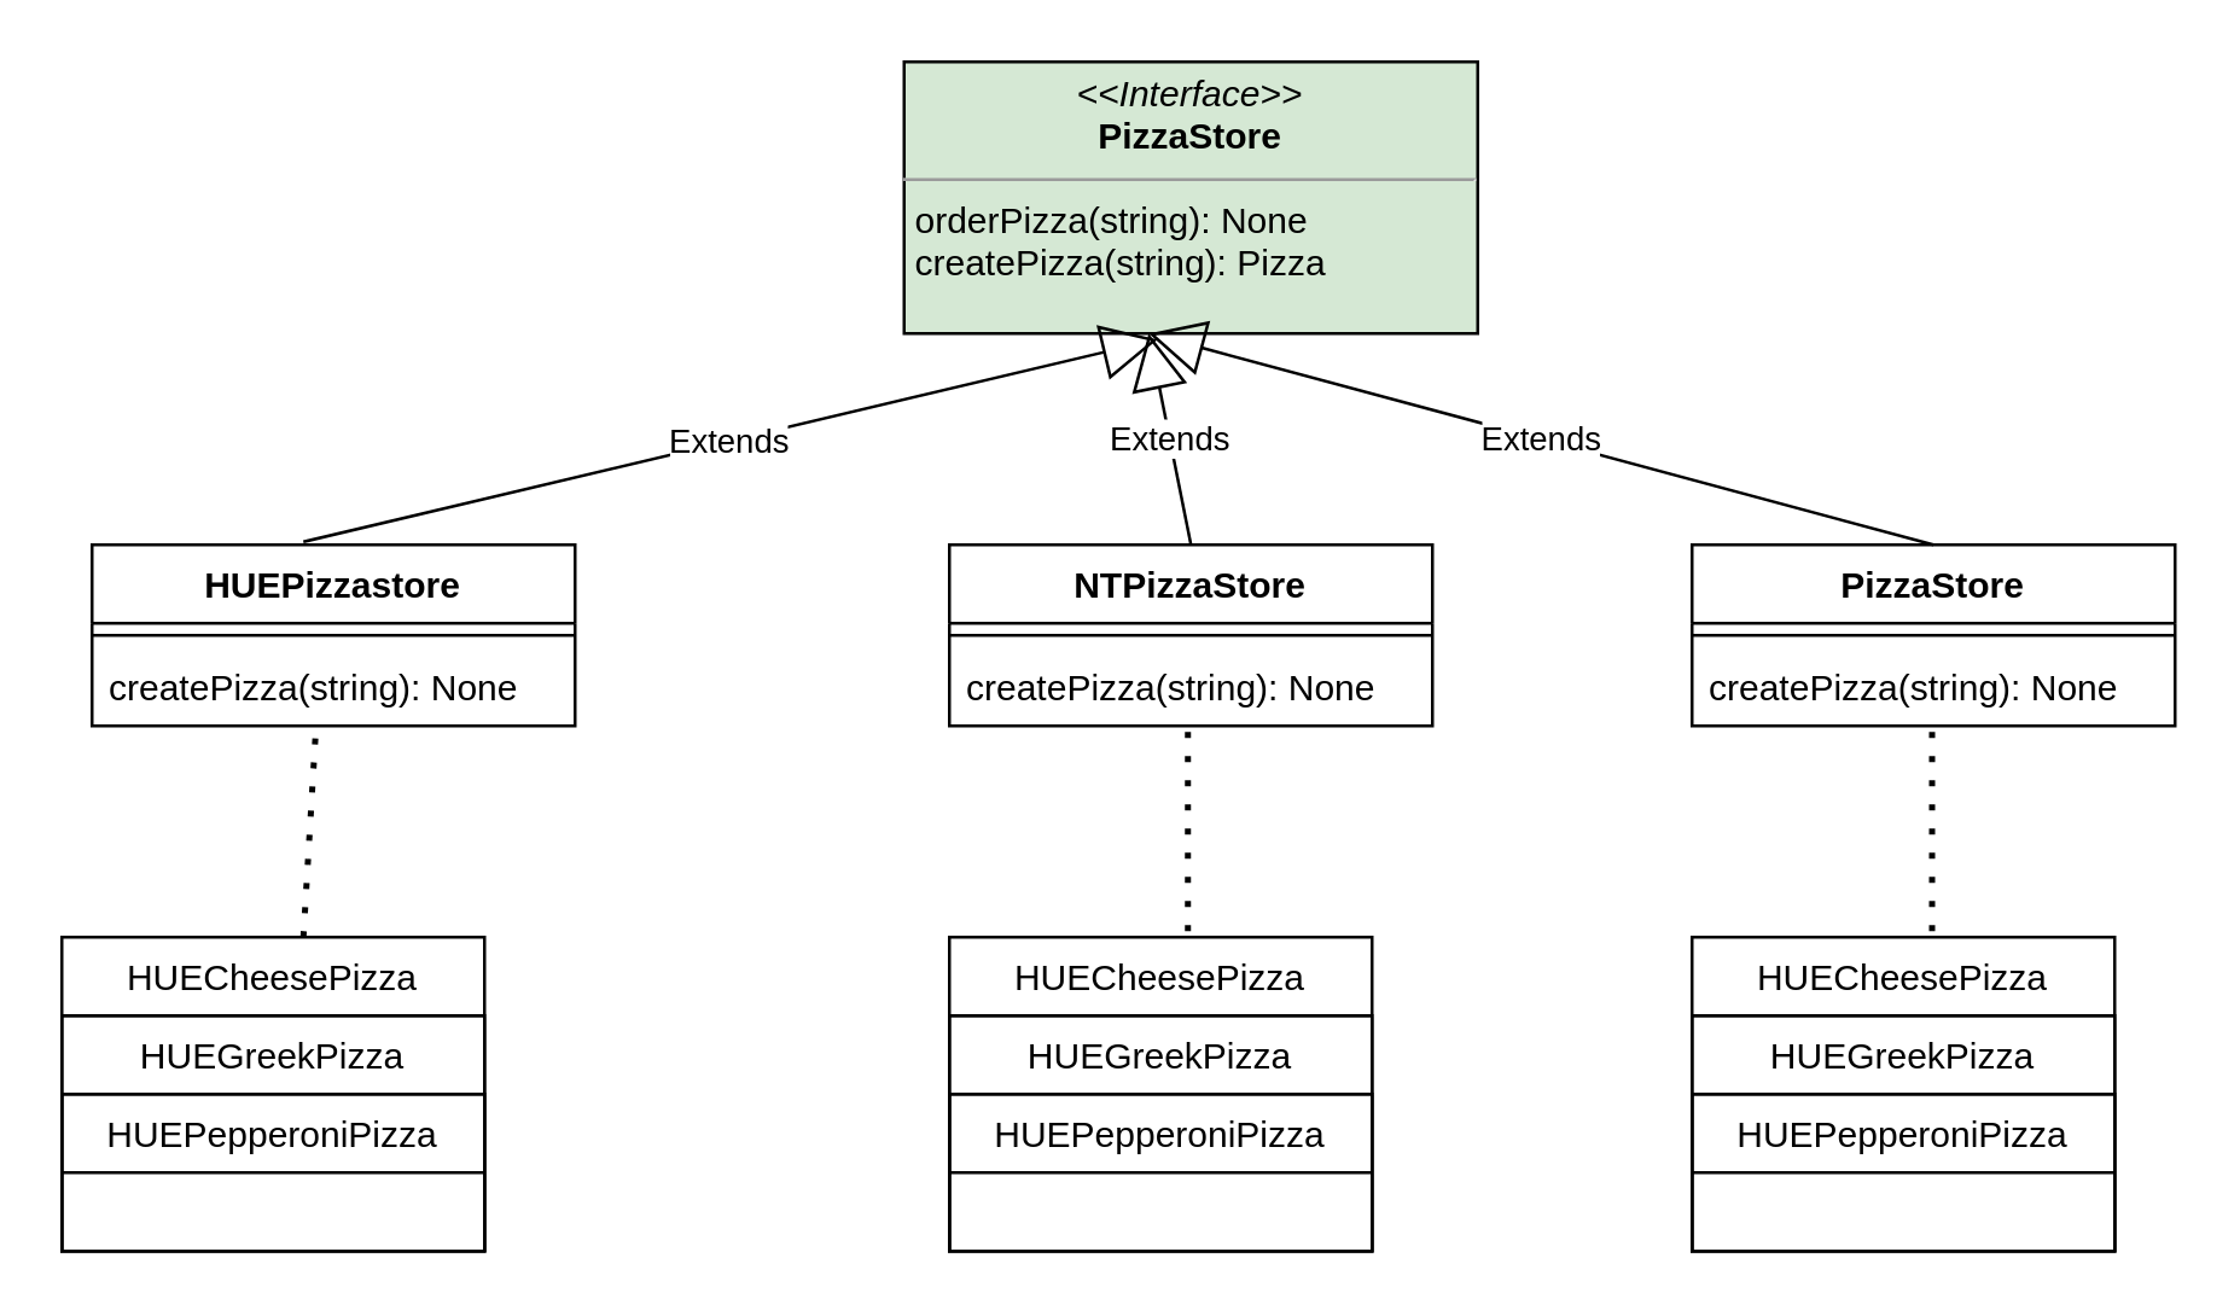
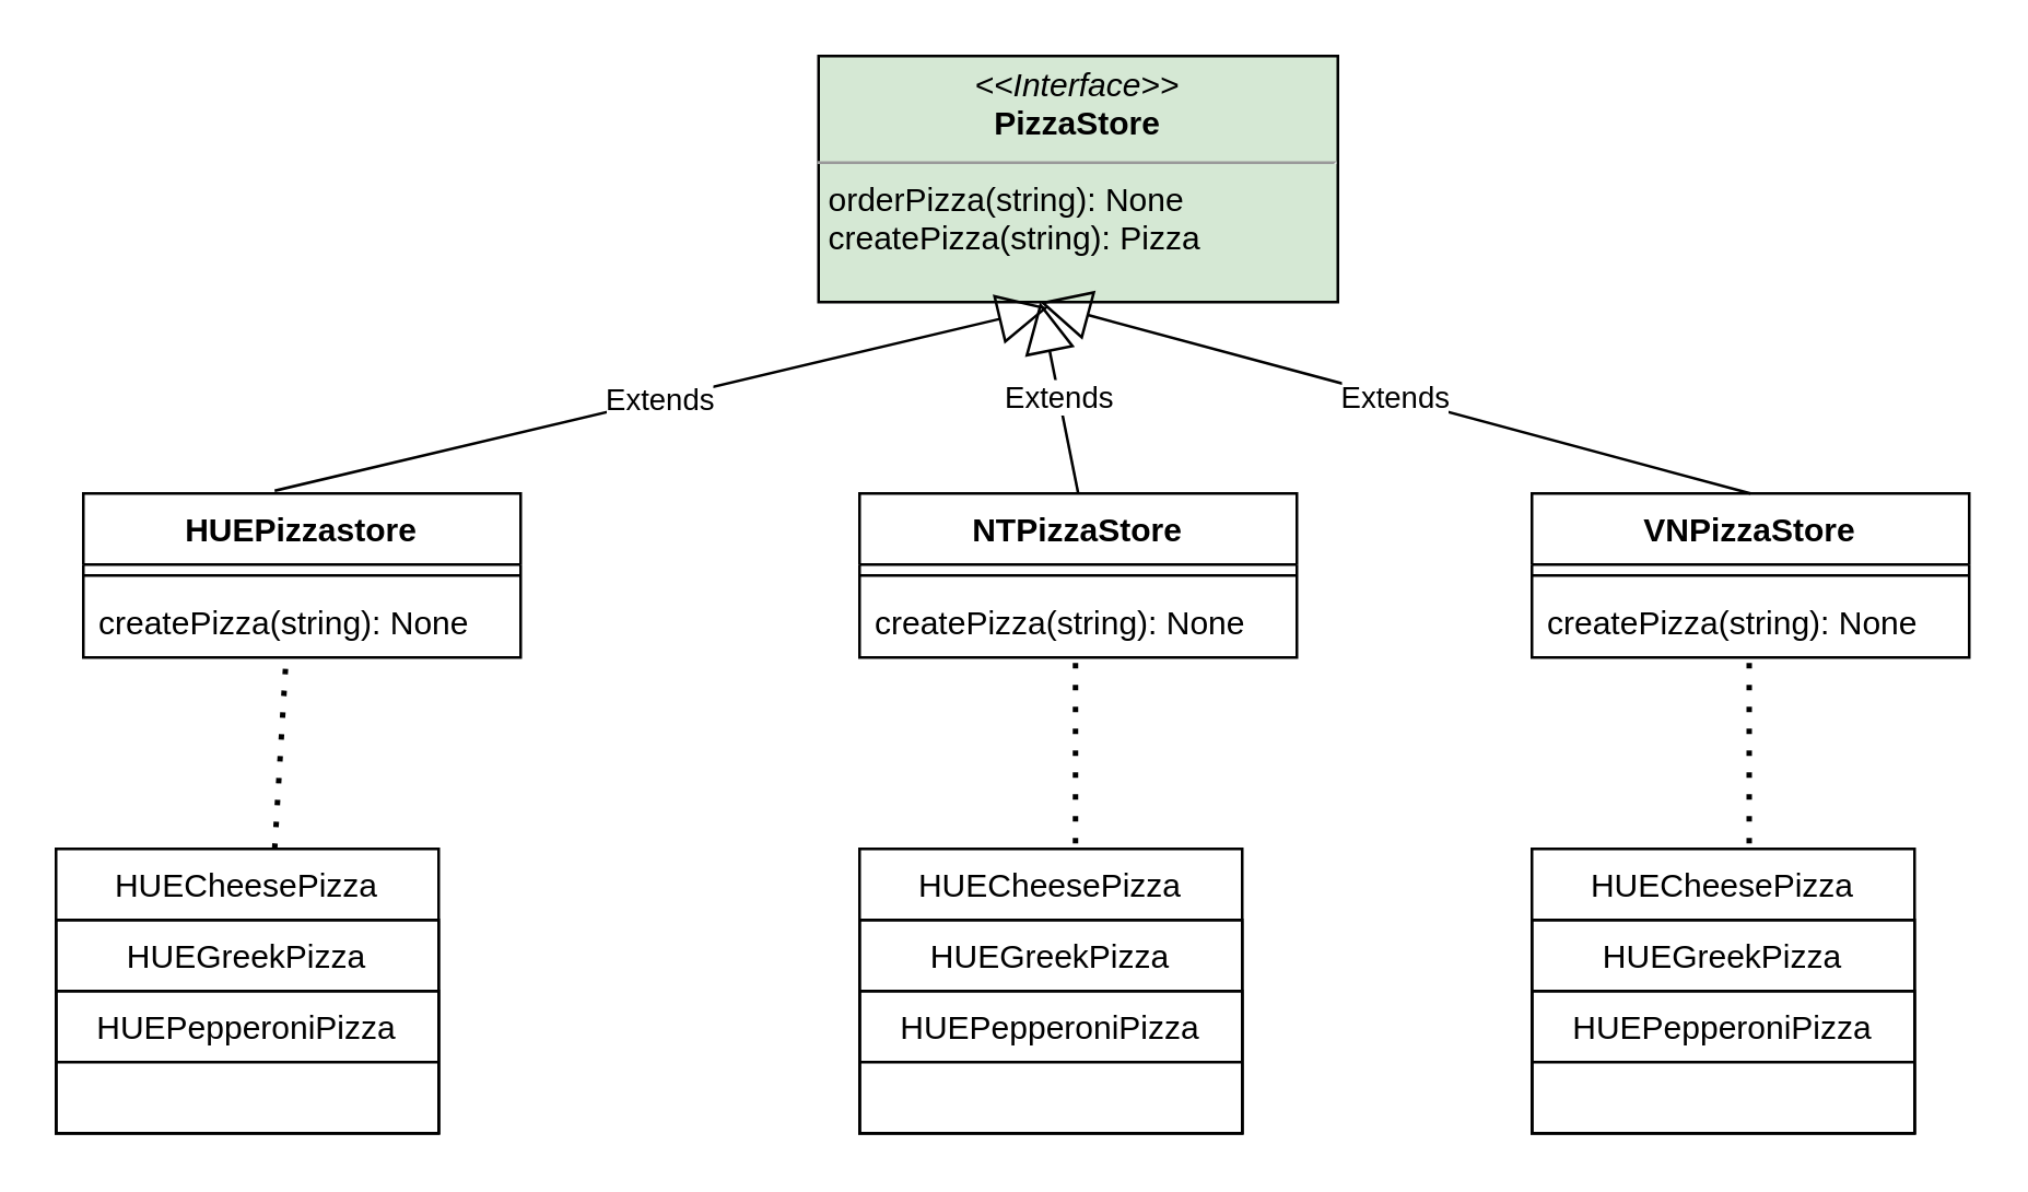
- <mxCell id="9" value="PizzaStore" style="swimlane;fontStyle=1;align=center;verticalAlign=top;childLayout=stackLayout;horizontal=1;startSize=26;horizontalStack=0;resizeParent=1;resizeParentMax=0;resizeLast=0;collapsible=1;marginBottom=0;" vertex="1" parent="1"><mxGeometry x="560" y="180" width="160" height="60" as="geometry" /></mxCell>
+ <mxCell id="9" value="VNPizzaStore" style="swimlane;fontStyle=1;align=center;verticalAlign=top;childLayout=stackLayout;horizontal=1;startSize=26;horizontalStack=0;resizeParent=1;resizeParentMax=0;resizeLast=0;collapsible=1;marginBottom=0;" vertex="1" parent="1"><mxGeometry x="560" y="180" width="160" height="60" as="geometry" /></mxCell>
